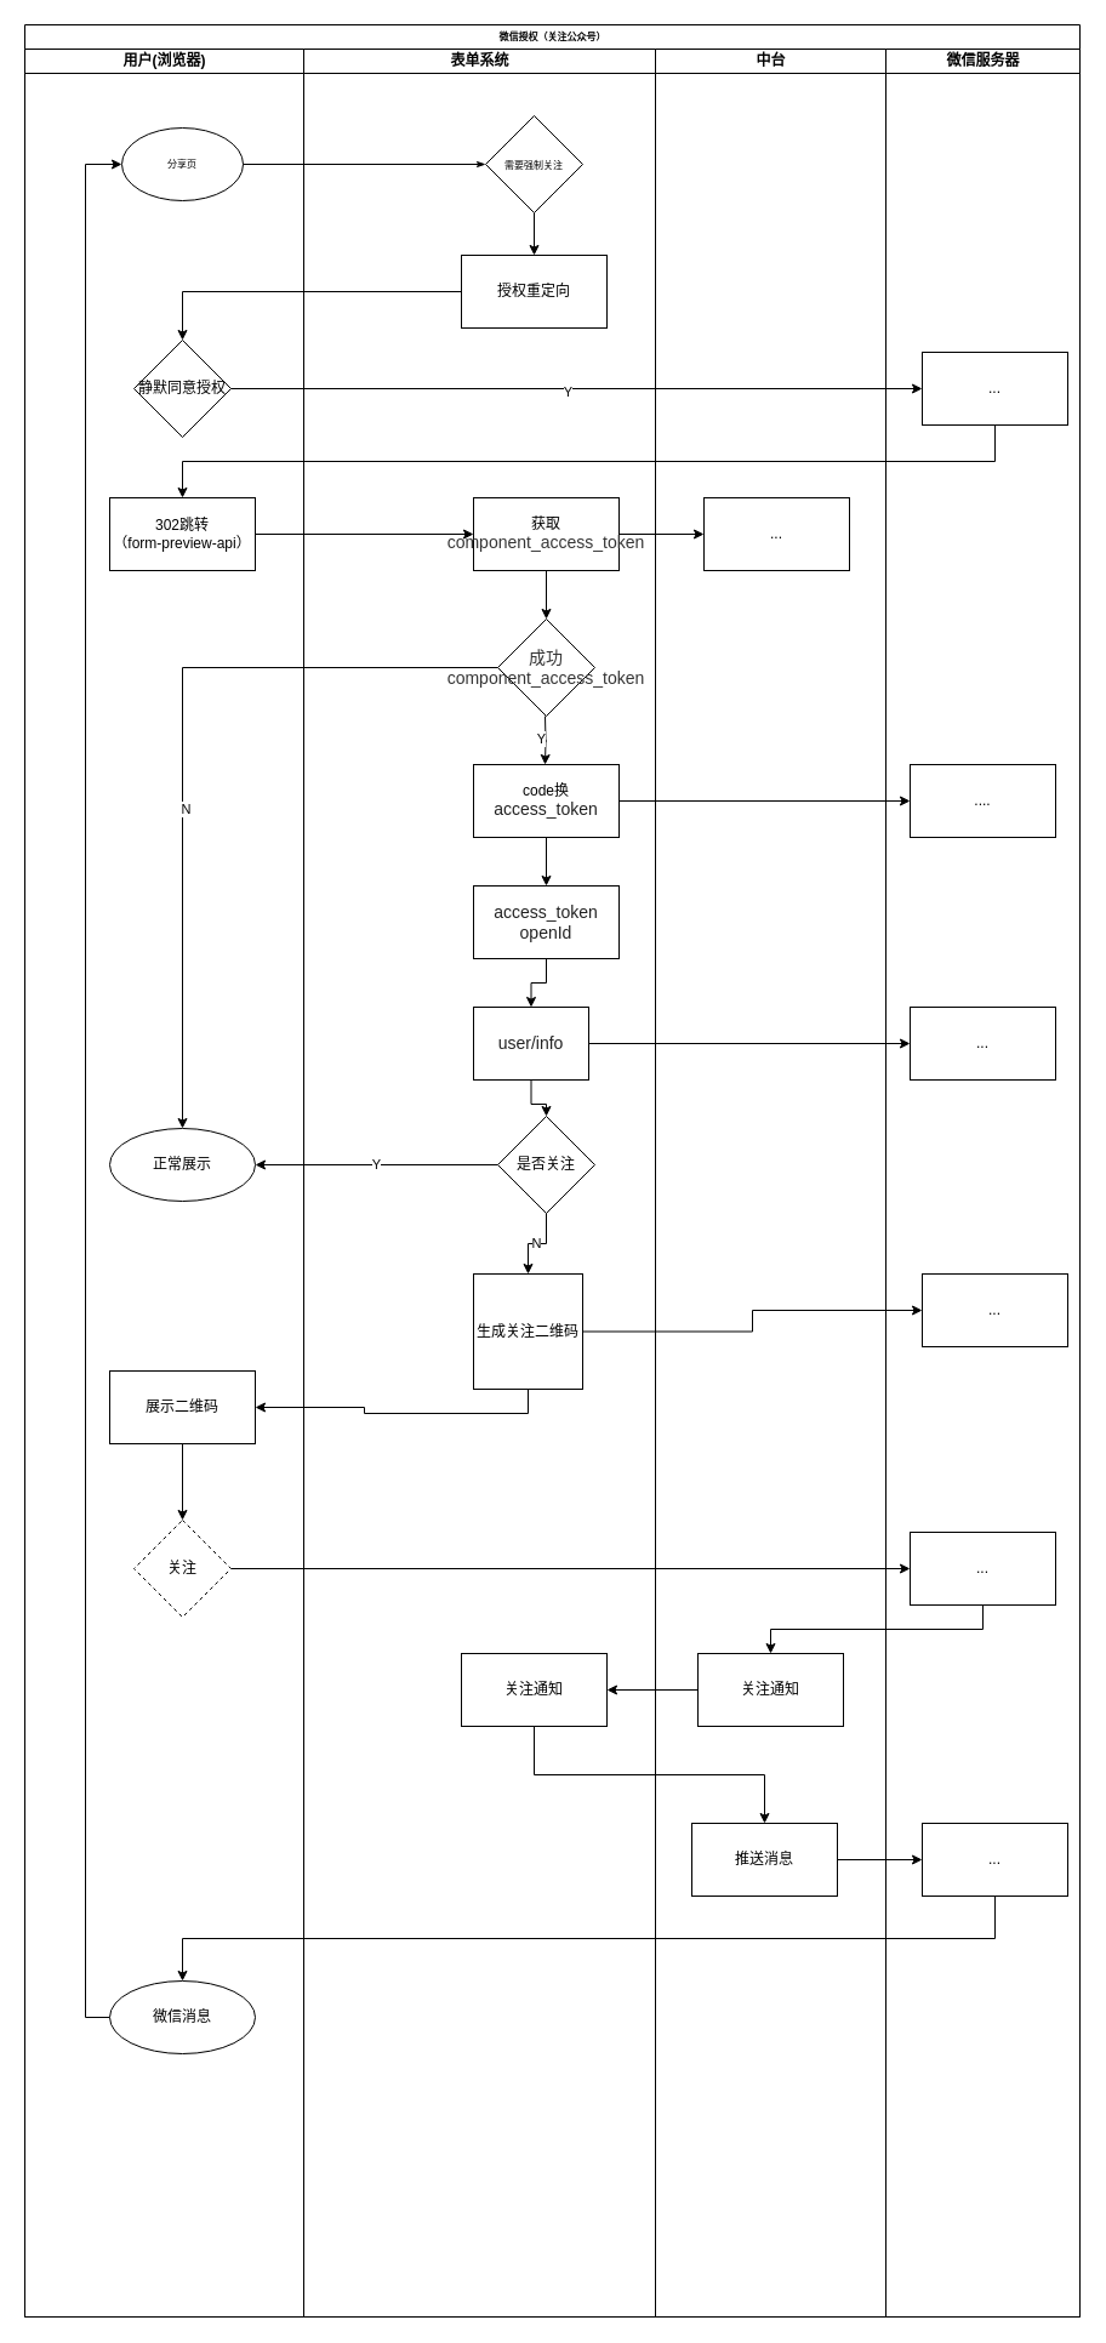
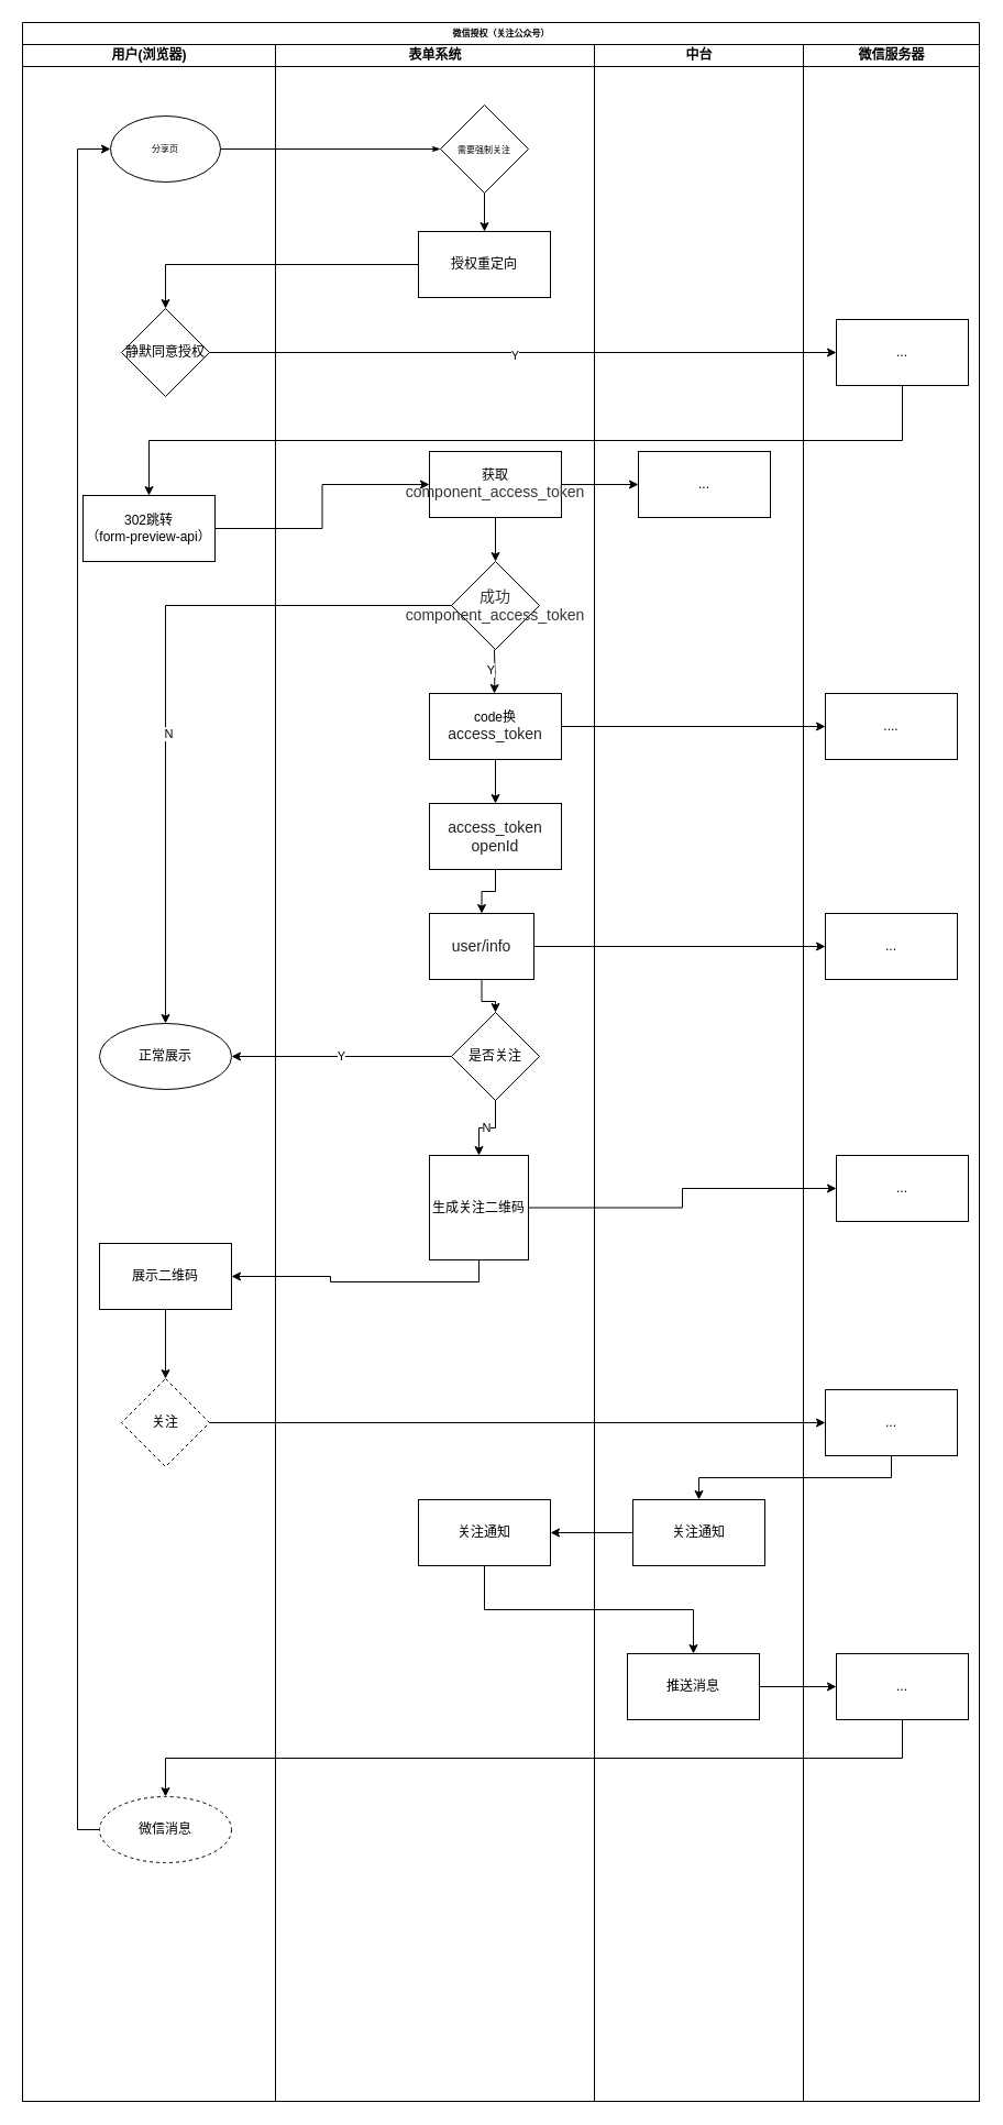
- <mxCell id="6" value="302跳转&lt;br&gt;（form-preview-api）" style="rounded=0;whiteSpace=wrap;html=1;glass=0;" parent="3" vertex="1"><mxGeometry x="70" y="370" width="120" height="60" as="geometry" /></mxCell>
+ <mxCell id="6" value="302跳转&lt;br&gt;（form-preview-api）" style="rounded=0;whiteSpace=wrap;html=1;glass=0;" parent="3" vertex="1"><mxGeometry x="55" y="410" width="120" height="60" as="geometry" /></mxCell>
- <mxCell id="10" value="微信消息" style="ellipse;whiteSpace=wrap;html=1;aspect=fixed;fontFamily=Helvetica;fontSize=12;fontColor=#000000;align=center;strokeColor=#000000;fillColor=#ffffff;" parent="3" vertex="1"><mxGeometry x="70" y="1593" width="120" height="60" as="geometry" /></mxCell>
+ <mxCell id="10" value="微信消息" style="ellipse;whiteSpace=wrap;html=1;aspect=fixed;fontFamily=Helvetica;fontSize=12;fontColor=#000000;align=center;strokeColor=#000000;fillColor=#ffffff;dashed=1;" parent="3" vertex="1"><mxGeometry x="70" y="1593" width="120" height="60" as="geometry" /></mxCell>
